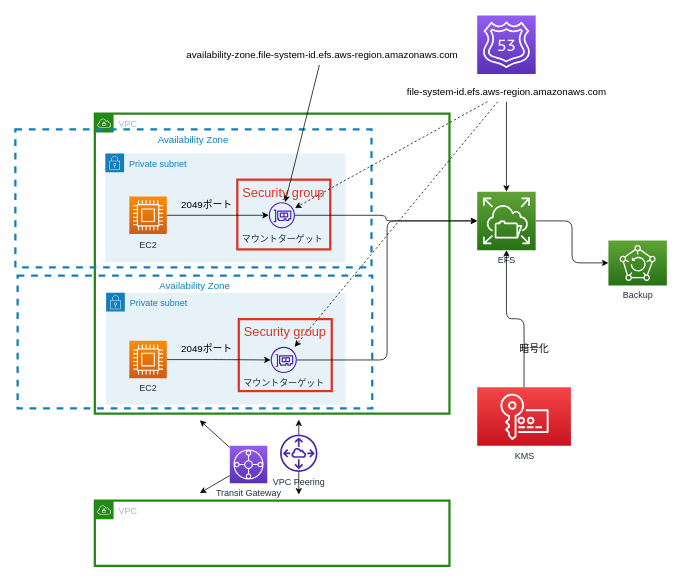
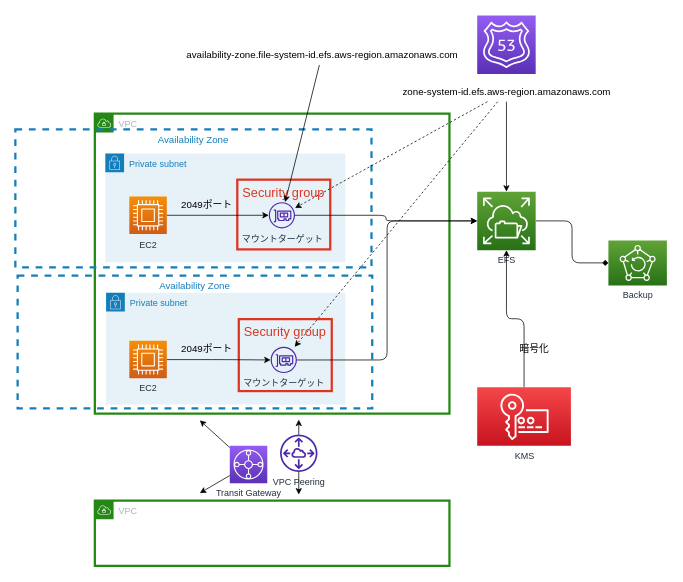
- <mxCell id="20" value="file-system-id.efs.aws-region.amazonaws.com" style="text;html=1;align=center;verticalAlign=middle;resizable=0;points=[];autosize=1;strokeColor=none;fillColor=none;fontSize=13;fontColor=#000000;" vertex="1" parent="1"><mxGeometry x="533" y="107" width="284" height="28" as="geometry" /></mxCell>
+ <mxCell id="20" value="zone-system-id.efs.aws-region.amazonaws.com" style="text;html=1;align=center;verticalAlign=middle;resizable=0;points=[];autosize=1;strokeColor=none;fillColor=none;fontSize=13;fontColor=#000000;" vertex="1" parent="1"><mxGeometry x="533" y="107" width="284" height="28" as="geometry" /></mxCell>
- <mxCell id="3" style="edgeStyle=orthogonalEdgeStyle;html=1;strokeColor=#000000;strokeWidth=1;fontSize=13;fontColor=#000000;" edge="1" parent="1" source="4" target="14"><mxGeometry relative="1" as="geometry" /></mxCell>
+ <mxCell id="3" style="edgeStyle=orthogonalEdgeStyle;html=1;strokeColor=#000000;strokeWidth=1;fontSize=13;fontColor=#000000;endArrow=diamond;" edge="1" parent="1" source="4" target="14"><mxGeometry relative="1" as="geometry" /></mxCell>
